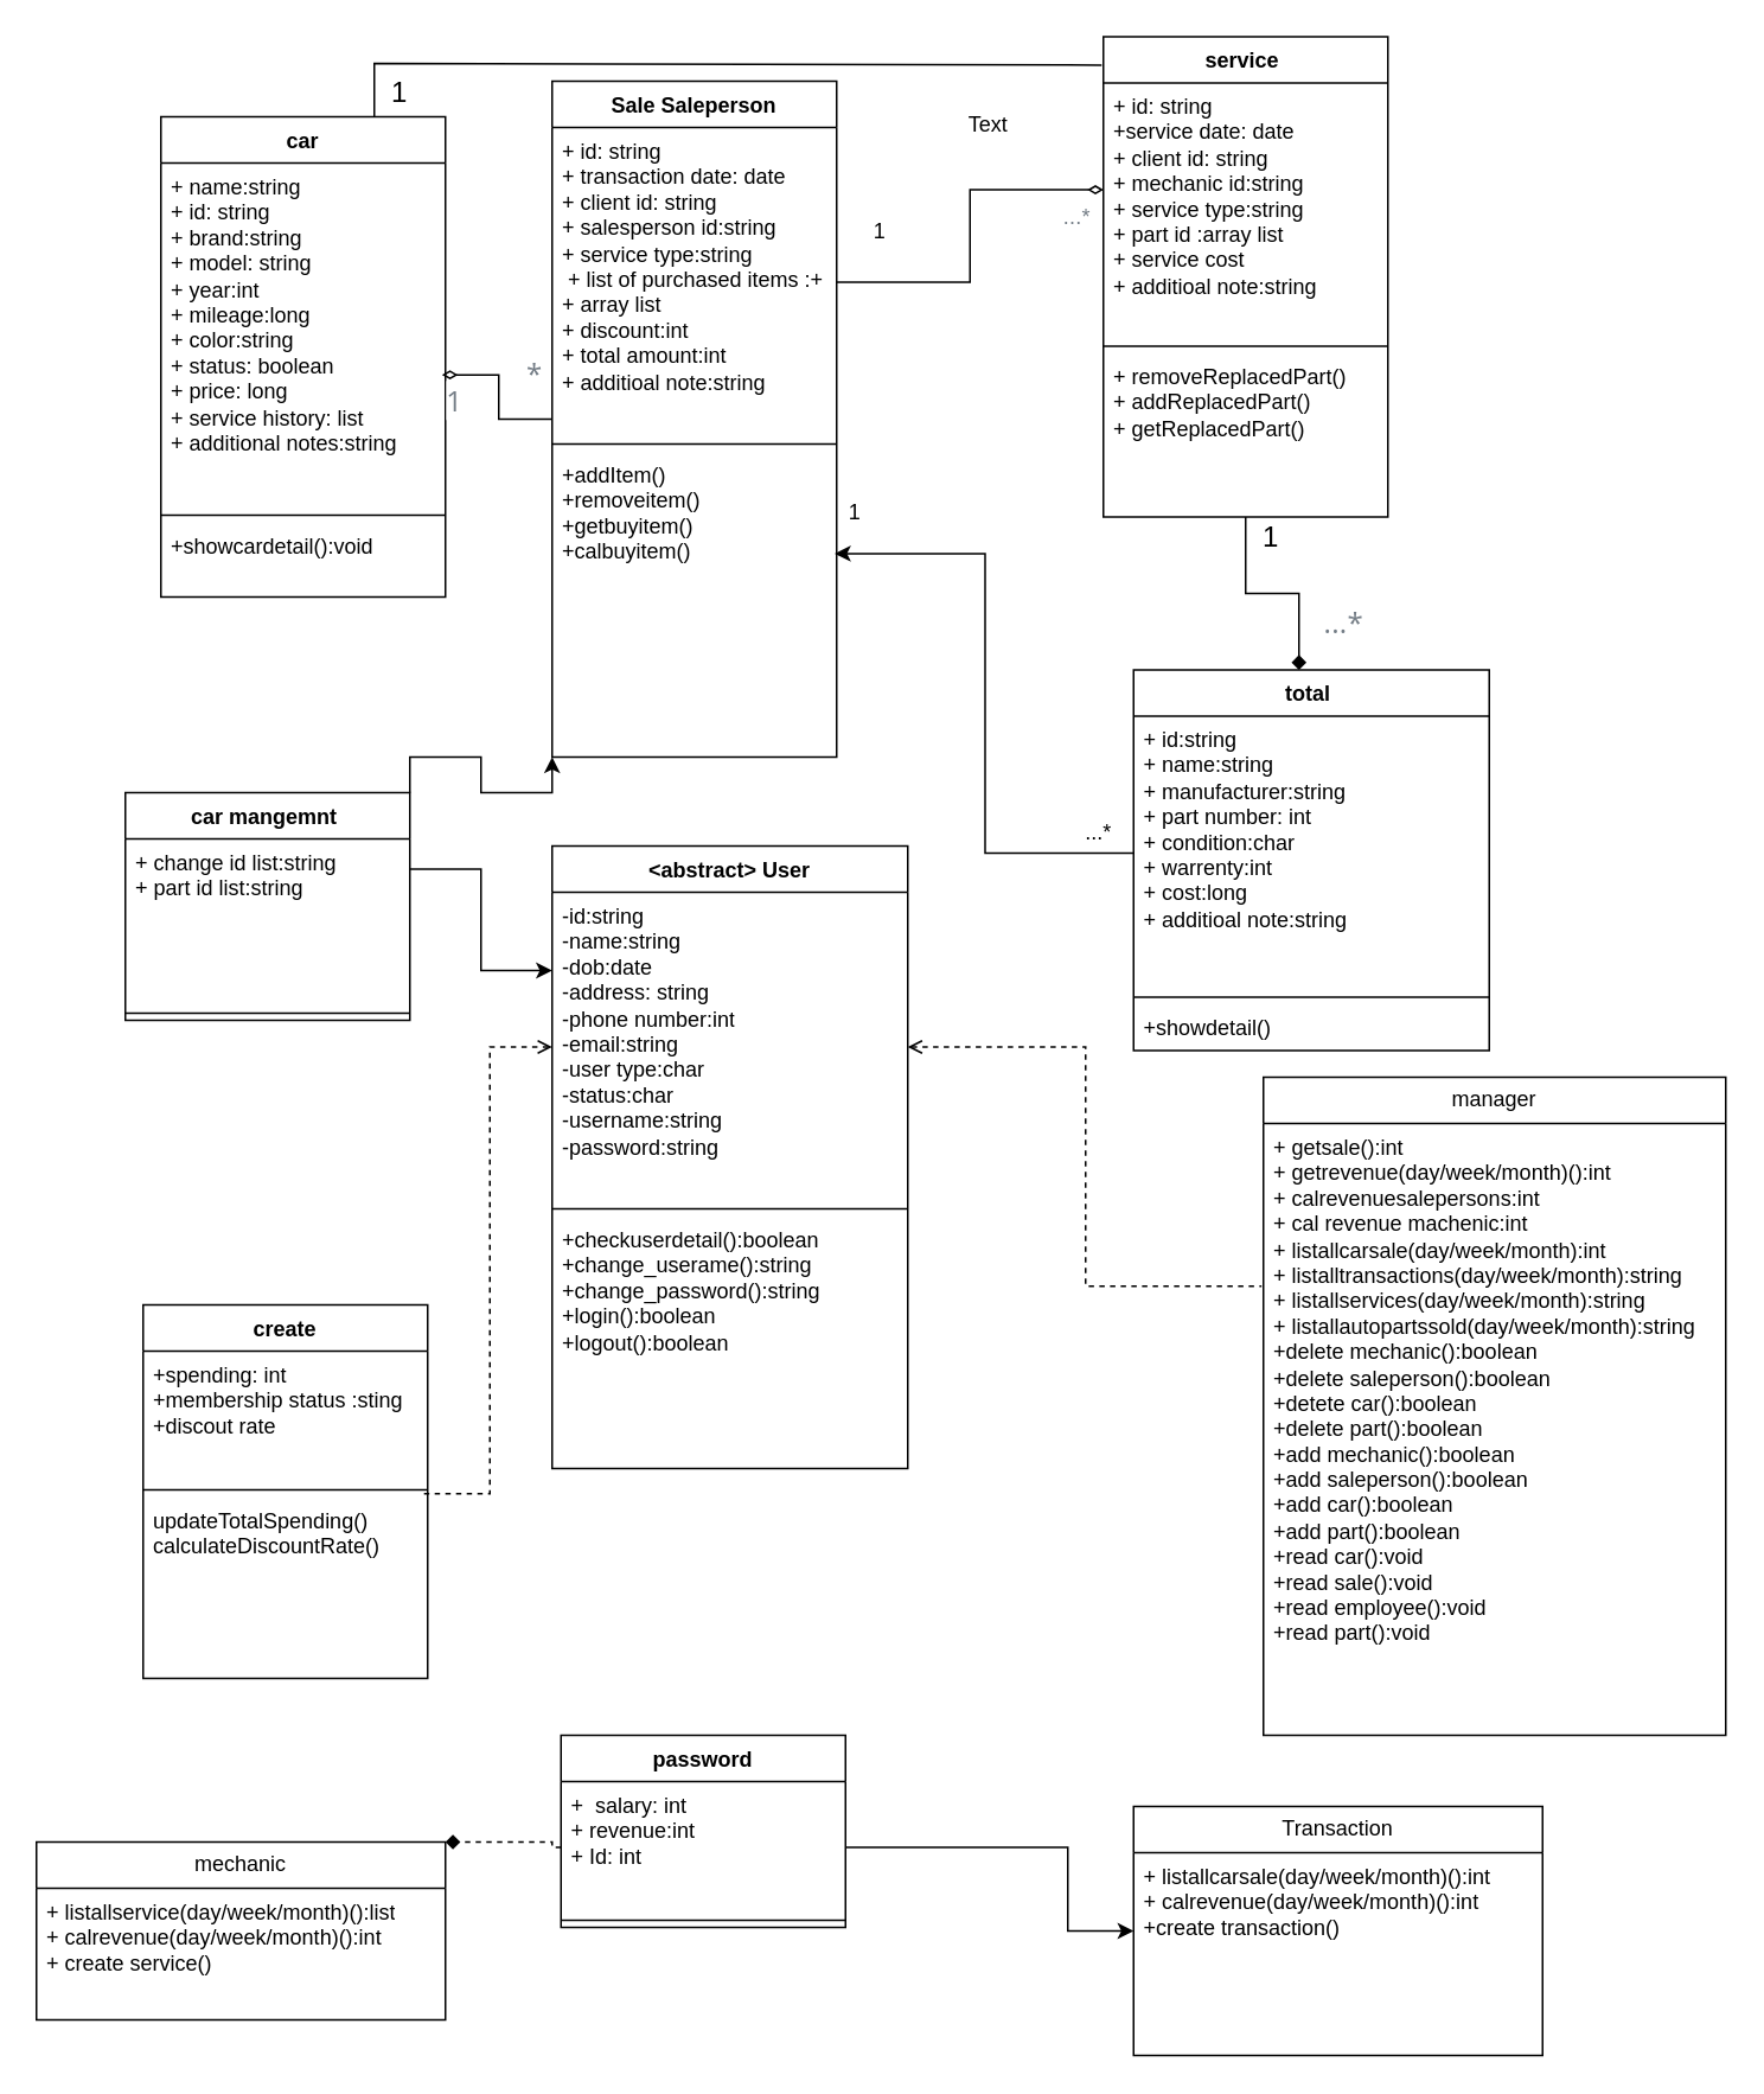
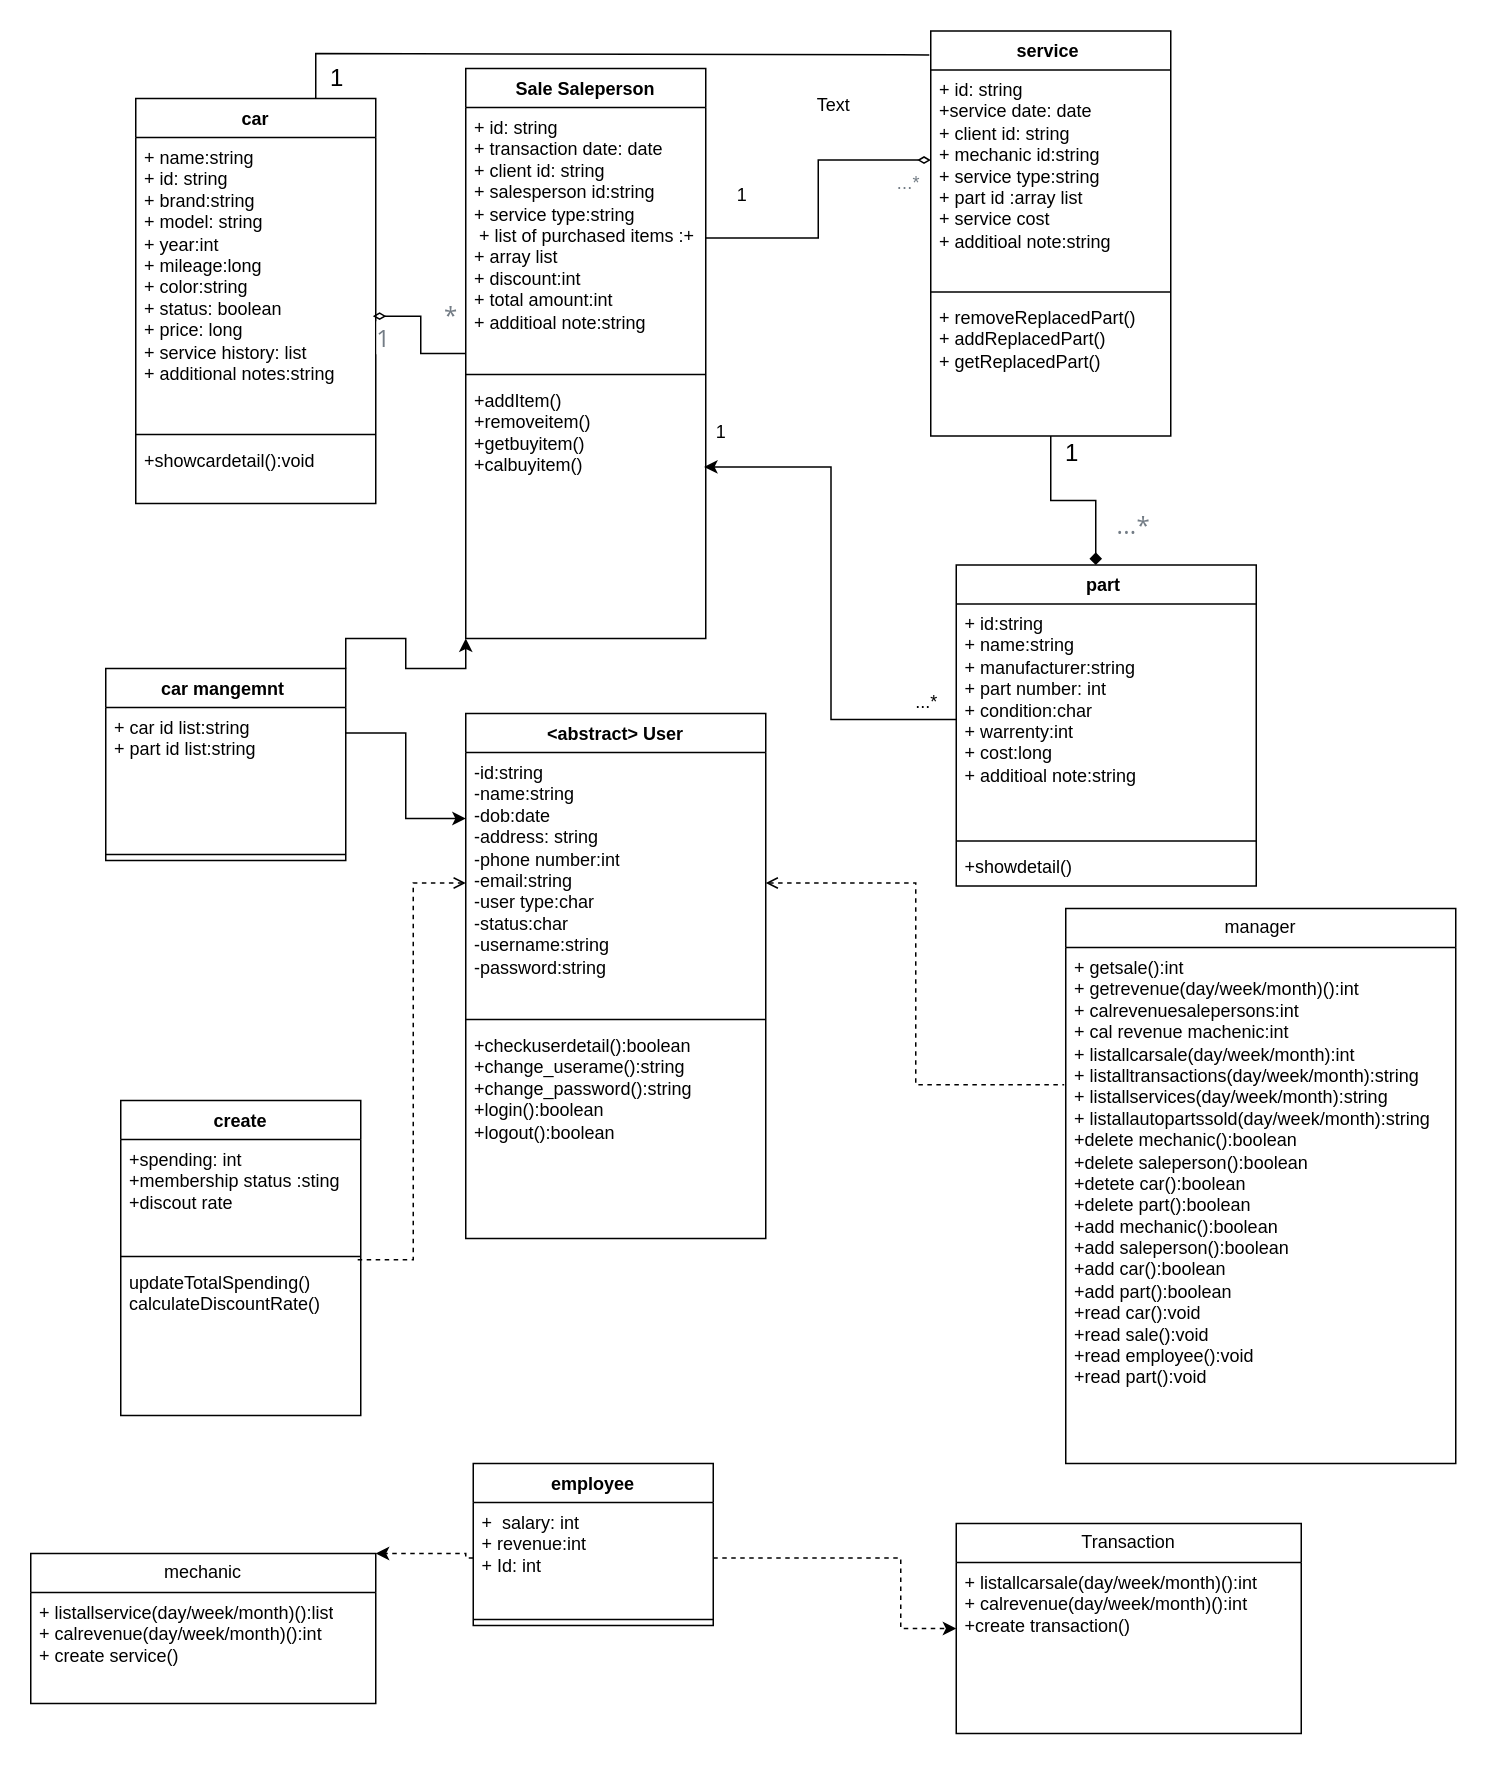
- <mxCell id="6" value="total&amp;nbsp;" style="swimlane;fontStyle=1;align=center;verticalAlign=top;childLayout=stackLayout;horizontal=1;startSize=26;horizontalStack=0;resizeParent=1;resizeParentMax=0;resizeLast=0;collapsible=1;marginBottom=0;whiteSpace=wrap;html=1;" vertex="1" parent="1"><mxGeometry x="637" y="376" width="200" height="214" as="geometry" /></mxCell>
+ <mxCell id="6" value="part&amp;nbsp;" style="swimlane;fontStyle=1;align=center;verticalAlign=top;childLayout=stackLayout;horizontal=1;startSize=26;horizontalStack=0;resizeParent=1;resizeParentMax=0;resizeLast=0;collapsible=1;marginBottom=0;whiteSpace=wrap;html=1;" vertex="1" parent="1"><mxGeometry x="637" y="376" width="200" height="214" as="geometry" /></mxCell>
- <mxCell id="51" value="+ change id list:string&lt;div&gt;+ part id list:string&amp;nbsp;&lt;/div&gt;" style="text;strokeColor=none;fillColor=none;align=left;verticalAlign=top;spacingLeft=4;spacingRight=4;overflow=hidden;rotatable=0;points=[[0,0.5],[1,0.5]];portConstraint=eastwest;whiteSpace=wrap;html=1;" vertex="1" parent="50"><mxGeometry y="26" width="160" height="94" as="geometry" /></mxCell>
+ <mxCell id="51" value="+ car id list:string&lt;div&gt;+ part id list:string&amp;nbsp;&lt;/div&gt;" style="text;strokeColor=none;fillColor=none;align=left;verticalAlign=top;spacingLeft=4;spacingRight=4;overflow=hidden;rotatable=0;points=[[0,0.5],[1,0.5]];portConstraint=eastwest;whiteSpace=wrap;html=1;" vertex="1" parent="50"><mxGeometry y="26" width="160" height="94" as="geometry" /></mxCell>
- <mxCell id="43" value="password" style="swimlane;fontStyle=1;align=center;verticalAlign=top;childLayout=stackLayout;horizontal=1;startSize=26;horizontalStack=0;resizeParent=1;resizeParentMax=0;resizeLast=0;collapsible=1;marginBottom=0;whiteSpace=wrap;html=1;" vertex="1" parent="1"><mxGeometry x="315" y="975" width="160" height="108" as="geometry" /></mxCell>
+ <mxCell id="43" value="employee" style="swimlane;fontStyle=1;align=center;verticalAlign=top;childLayout=stackLayout;horizontal=1;startSize=26;horizontalStack=0;resizeParent=1;resizeParentMax=0;resizeLast=0;collapsible=1;marginBottom=0;whiteSpace=wrap;html=1;" vertex="1" parent="1"><mxGeometry x="315" y="975" width="160" height="108" as="geometry" /></mxCell>
- <mxCell id="48" style="edgeStyle=orthogonalEdgeStyle;rounded=0;orthogonalLoop=1;jettySize=auto;html=1;entryX=1;entryY=0;entryDx=0;entryDy=0;dashed=1;endArrow=diamond;" edge="1" parent="1" source="44" target="28"><mxGeometry relative="1" as="geometry"><Array as="points"><mxPoint x="310" y="1038" /><mxPoint x="310" y="1035" /></Array></mxGeometry></mxCell>
+ <mxCell id="48" style="edgeStyle=orthogonalEdgeStyle;rounded=0;orthogonalLoop=1;jettySize=auto;html=1;entryX=1;entryY=0;entryDx=0;entryDy=0;dashed=1;" edge="1" parent="1" source="44" target="28"><mxGeometry relative="1" as="geometry"><Array as="points"><mxPoint x="310" y="1038" /><mxPoint x="310" y="1035" /></Array></mxGeometry></mxCell>
- <mxCell id="46" style="edgeStyle=orthogonalEdgeStyle;rounded=0;orthogonalLoop=1;jettySize=auto;html=1;dashed=0;" edge="1" parent="1" source="44" target="26"><mxGeometry relative="1" as="geometry"><Array as="points"><mxPoint x="600" y="1038" /><mxPoint x="600" y="1085" /></Array></mxGeometry></mxCell>
+ <mxCell id="46" style="edgeStyle=orthogonalEdgeStyle;rounded=0;orthogonalLoop=1;jettySize=auto;html=1;dashed=1;" edge="1" parent="1" source="44" target="26"><mxGeometry relative="1" as="geometry"><Array as="points"><mxPoint x="600" y="1038" /><mxPoint x="600" y="1085" /></Array></mxGeometry></mxCell>
